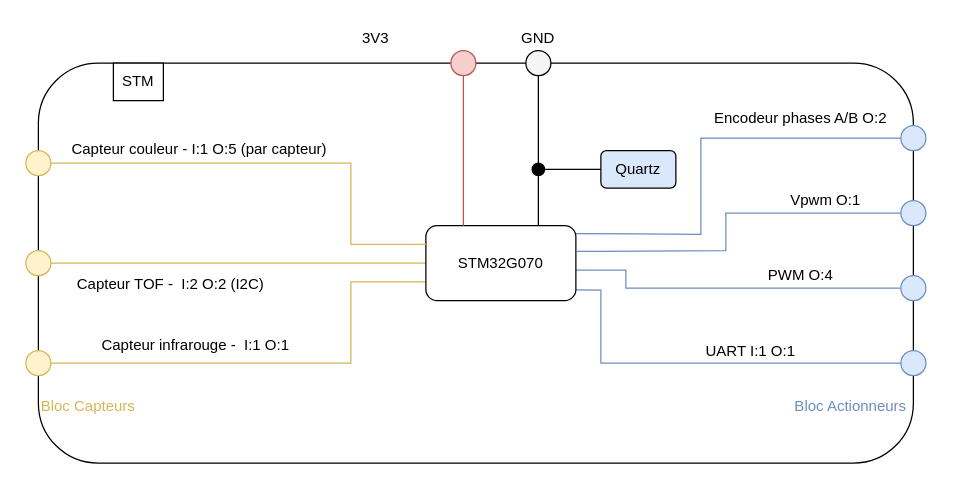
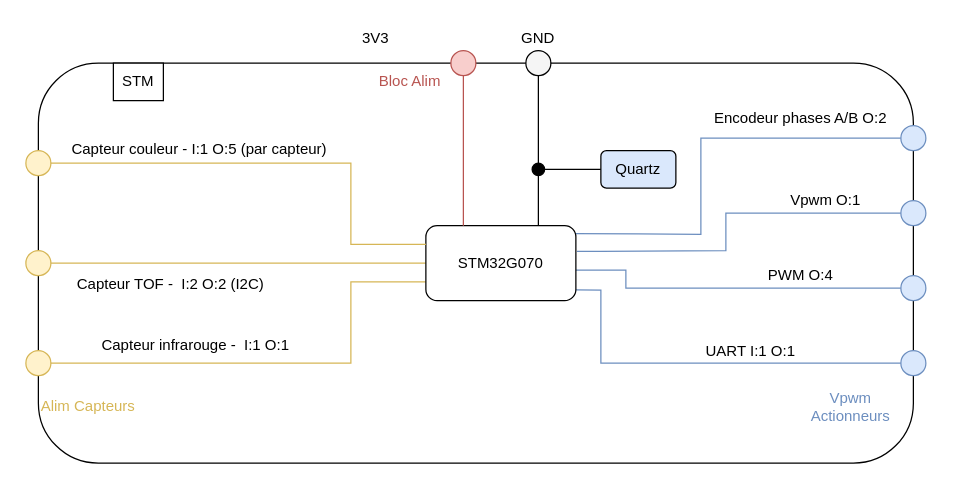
+ <mxCell id="38" value="&lt;font color=&quot;#b85450&quot;&gt;Bloc Alim&lt;/font&gt;" style="text;html=1;strokeColor=none;fillColor=none;align=center;verticalAlign=middle;whiteSpace=wrap;rounded=0;" vertex="1" parent="1"><mxGeometry x="295" y="55" width="65" height="20" as="geometry" /></mxCell>
- <mxCell id="37" value="&lt;font color=&quot;#d6b656&quot;&gt;Bloc Capteurs&lt;/font&gt;" style="text;html=1;strokeColor=none;fillColor=none;align=center;verticalAlign=middle;whiteSpace=wrap;rounded=0;" vertex="1" parent="1"><mxGeometry x="30" y="310" width="80" height="30" as="geometry" /></mxCell>
+ <mxCell id="37" value="&lt;font color=&quot;#d6b656&quot;&gt;Alim Capteurs&lt;/font&gt;" style="text;html=1;strokeColor=none;fillColor=none;align=center;verticalAlign=middle;whiteSpace=wrap;rounded=0;" vertex="1" parent="1"><mxGeometry x="30" y="310" width="80" height="30" as="geometry" /></mxCell>
- <mxCell id="36" value="&lt;font color=&quot;#6c8ebf&quot;&gt;Bloc Actionneurs&lt;/font&gt;" style="text;html=1;strokeColor=none;fillColor=none;align=center;verticalAlign=middle;whiteSpace=wrap;rounded=0;" vertex="1" parent="1"><mxGeometry x="630" y="315" width="100" height="20" as="geometry" /></mxCell>
+ <mxCell id="36" value="&lt;font color=&quot;#6c8ebf&quot;&gt;Vpwm Actionneurs&lt;/font&gt;" style="text;html=1;strokeColor=none;fillColor=none;align=center;verticalAlign=middle;whiteSpace=wrap;rounded=0;" vertex="1" parent="1"><mxGeometry x="630" y="315" width="100" height="20" as="geometry" /></mxCell>
